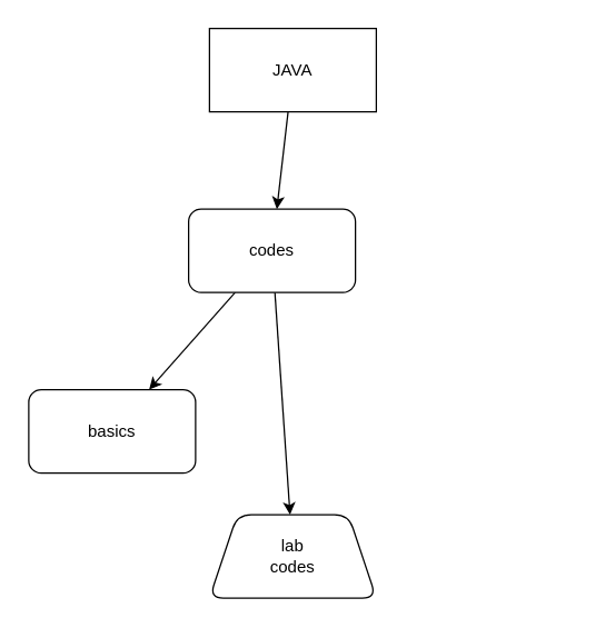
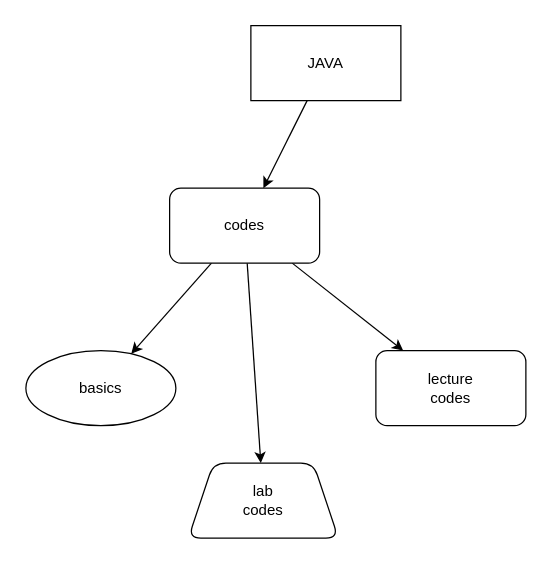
- <mxCell id="3" value="JAVA" style="whiteSpace=wrap;html=1;" vertex="1" parent="1"><mxGeometry x="150" y="20" width="120" height="60" as="geometry" /></mxCell>
+ <mxCell id="3" value="JAVA" style="whiteSpace=wrap;html=1;" vertex="1" parent="1"><mxGeometry x="200" y="20" width="120" height="60" as="geometry" /></mxCell>
+ <mxCell id="5" value="" style="edgeStyle=none;html=1;" edge="1" parent="1" source="7" target="9"><mxGeometry relative="1" as="geometry" /></mxCell>
- <mxCell id="8" value="basics" style="rounded=1;whiteSpace=wrap;html=1;" vertex="1" parent="1"><mxGeometry x="20" y="280" width="120" height="60" as="geometry" /></mxCell>
+ <mxCell id="8" value="basics" style="ellipse;whiteSpace=wrap;html=1;" vertex="1" parent="1"><mxGeometry x="20" y="280" width="120" height="60" as="geometry" /></mxCell>
+ <mxCell id="9" value="lecture&lt;div&gt;codes&lt;/div&gt;" style="whiteSpace=wrap;html=1;rounded=1;" vertex="1" parent="1"><mxGeometry x="300" y="280" width="120" height="60" as="geometry" /></mxCell>
